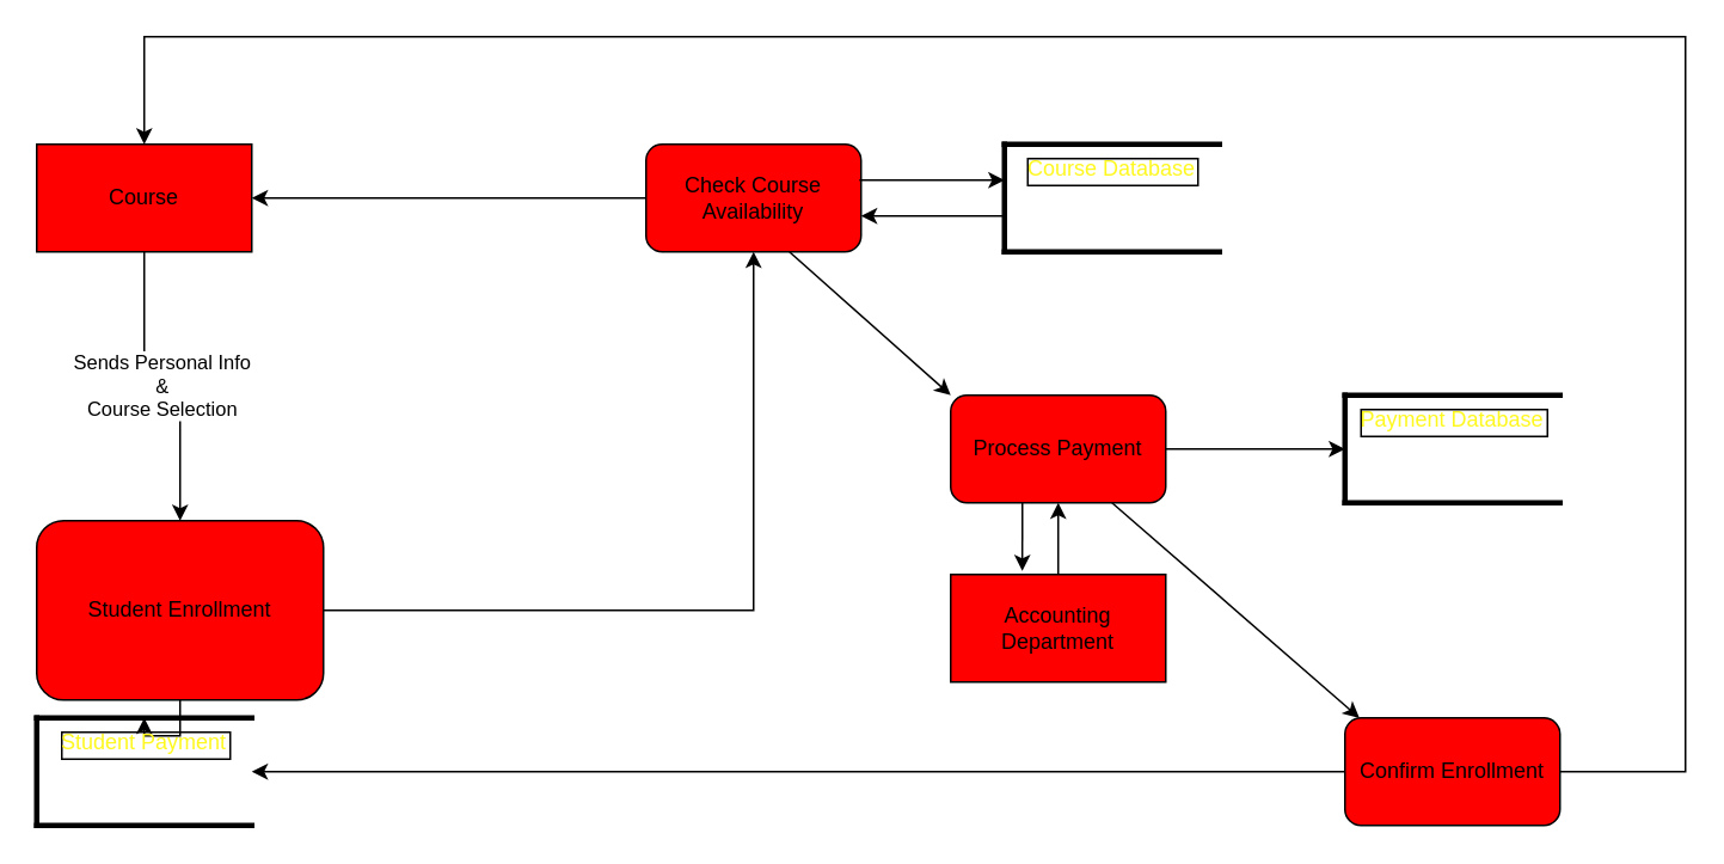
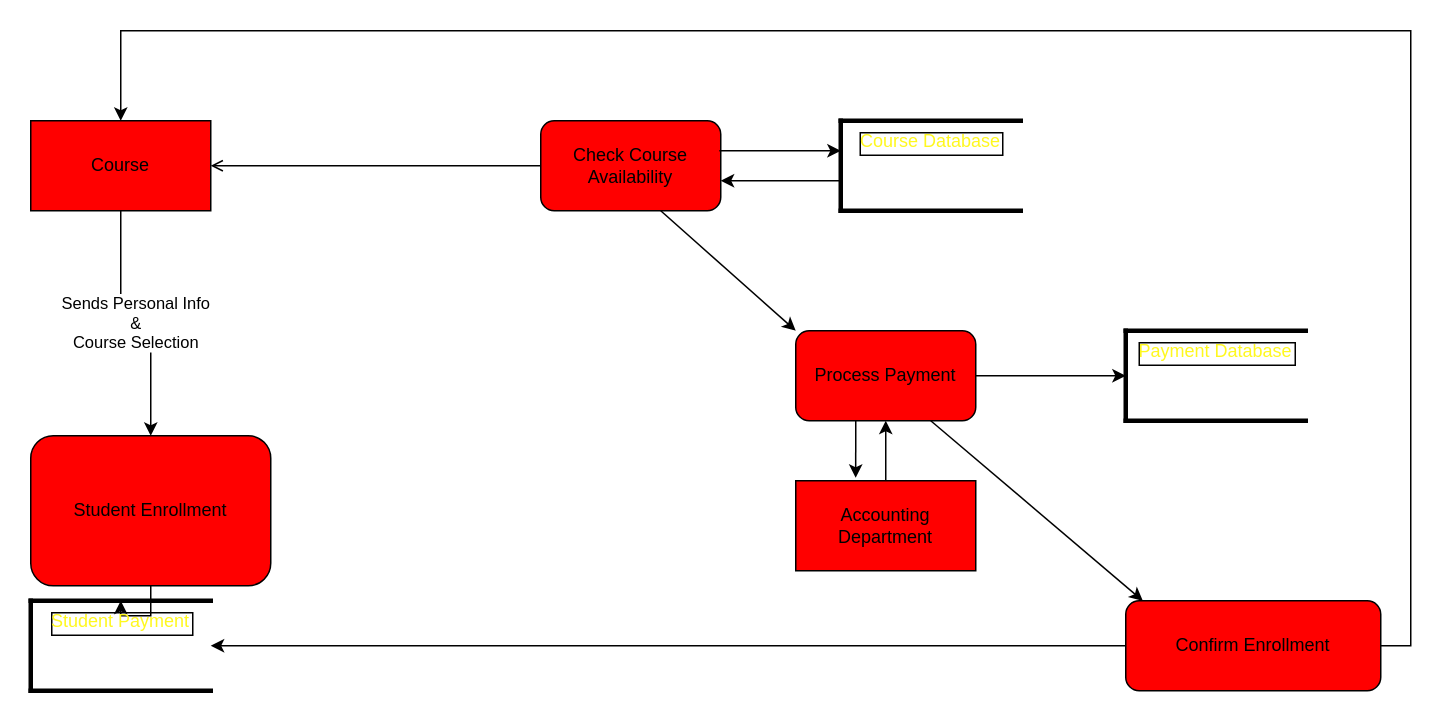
- <mxCell id="7" value="" style="edgeStyle=orthogonalEdgeStyle;rounded=0;orthogonalLoop=1;jettySize=auto;html=1;" edge="1" parent="1" source="8" target="3"><mxGeometry relative="1" as="geometry" /></mxCell>
+ <mxCell id="7" value="" style="edgeStyle=orthogonalEdgeStyle;rounded=0;orthogonalLoop=1;jettySize=auto;html=1;endArrow=open;" edge="1" parent="1" source="8" target="3"><mxGeometry relative="1" as="geometry" /></mxCell>
- <mxCell id="4" value="" style="edgeStyle=orthogonalEdgeStyle;rounded=0;orthogonalLoop=1;jettySize=auto;html=1;" edge="1" parent="1" source="6" target="8"><mxGeometry relative="1" as="geometry" /></mxCell>
- <mxCell id="11" value="Confirm Enrollment" style="rounded=1;whiteSpace=wrap;html=1;fillColor=#FF0000;" vertex="1" parent="1"><mxGeometry x="750" y="400" width="120" height="60" as="geometry" /></mxCell>
+ <mxCell id="11" value="Confirm Enrollment" style="rounded=1;whiteSpace=wrap;html=1;fillColor=#FF0000;" vertex="1" parent="1"><mxGeometry x="750" y="400" width="170" height="60" as="geometry" /></mxCell>
